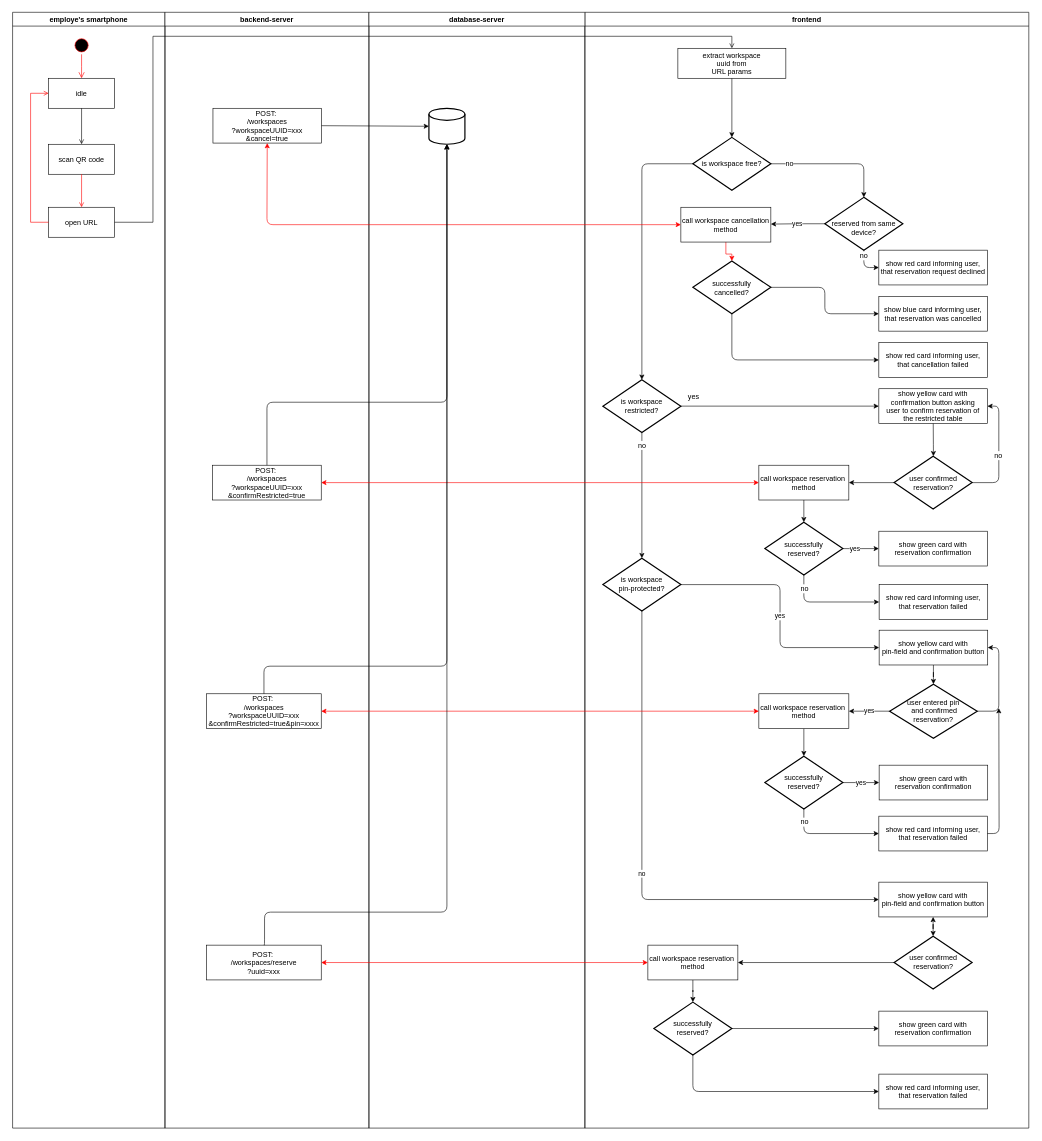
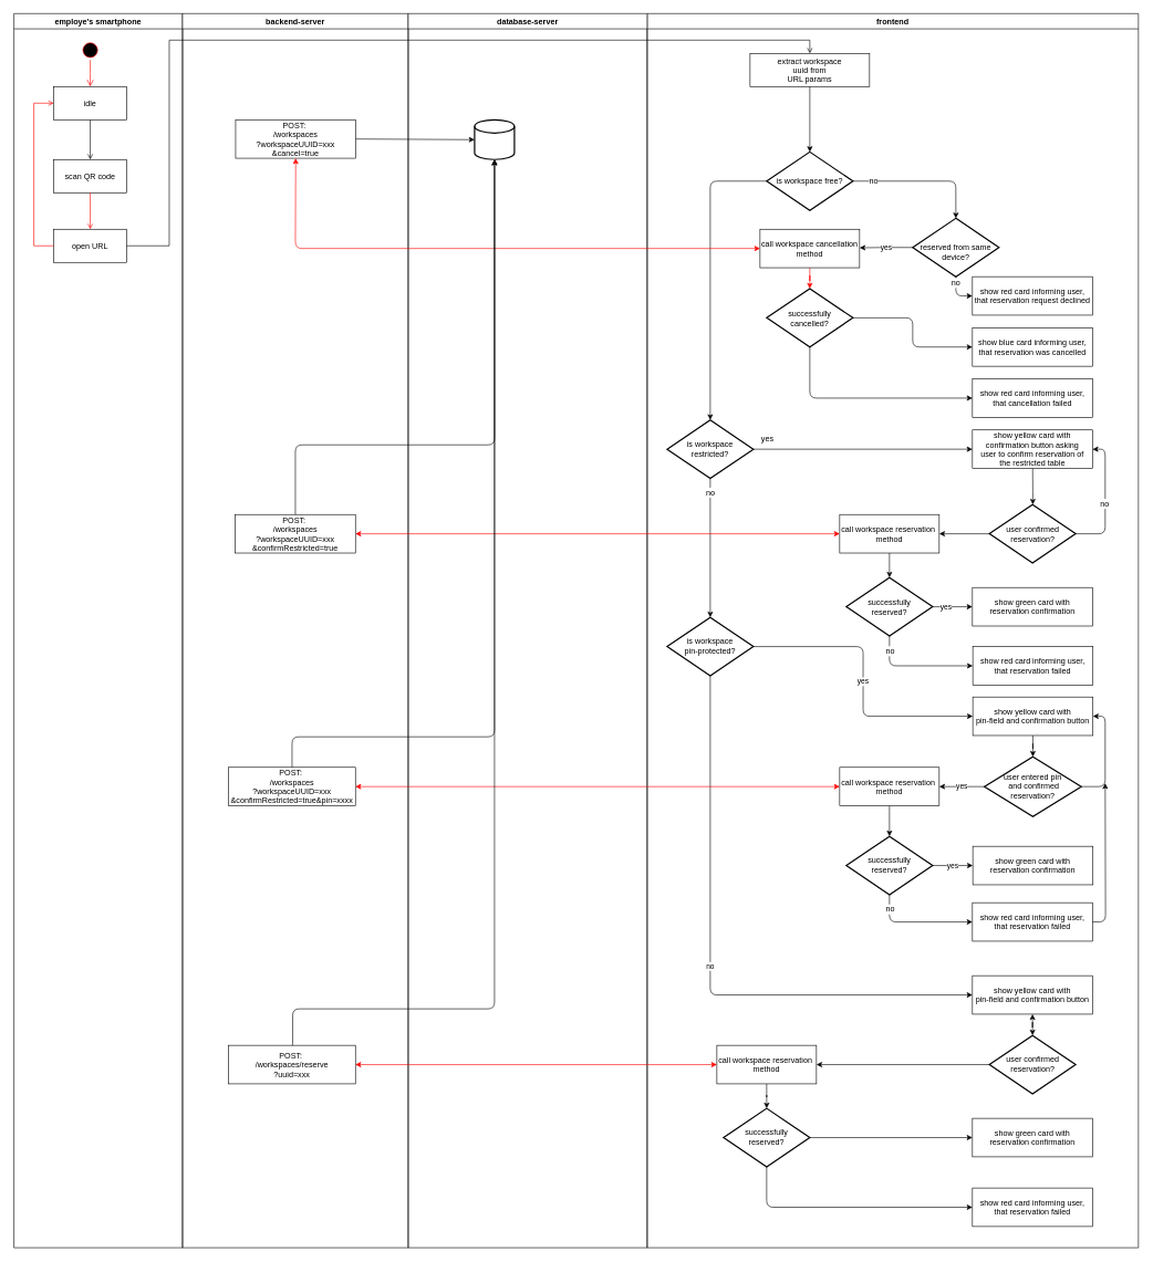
- <mxCell id="27" value="call workspace cancellation &#10;method" style="" vertex="1" parent="11"><mxGeometry x="160" y="325" width="150" height="58" as="geometry" /></mxCell>
+ <mxCell id="27" value="call workspace cancellation &#10;method" style="" vertex="1" parent="11"><mxGeometry x="170" y="325" width="150" height="58" as="geometry" /></mxCell>
